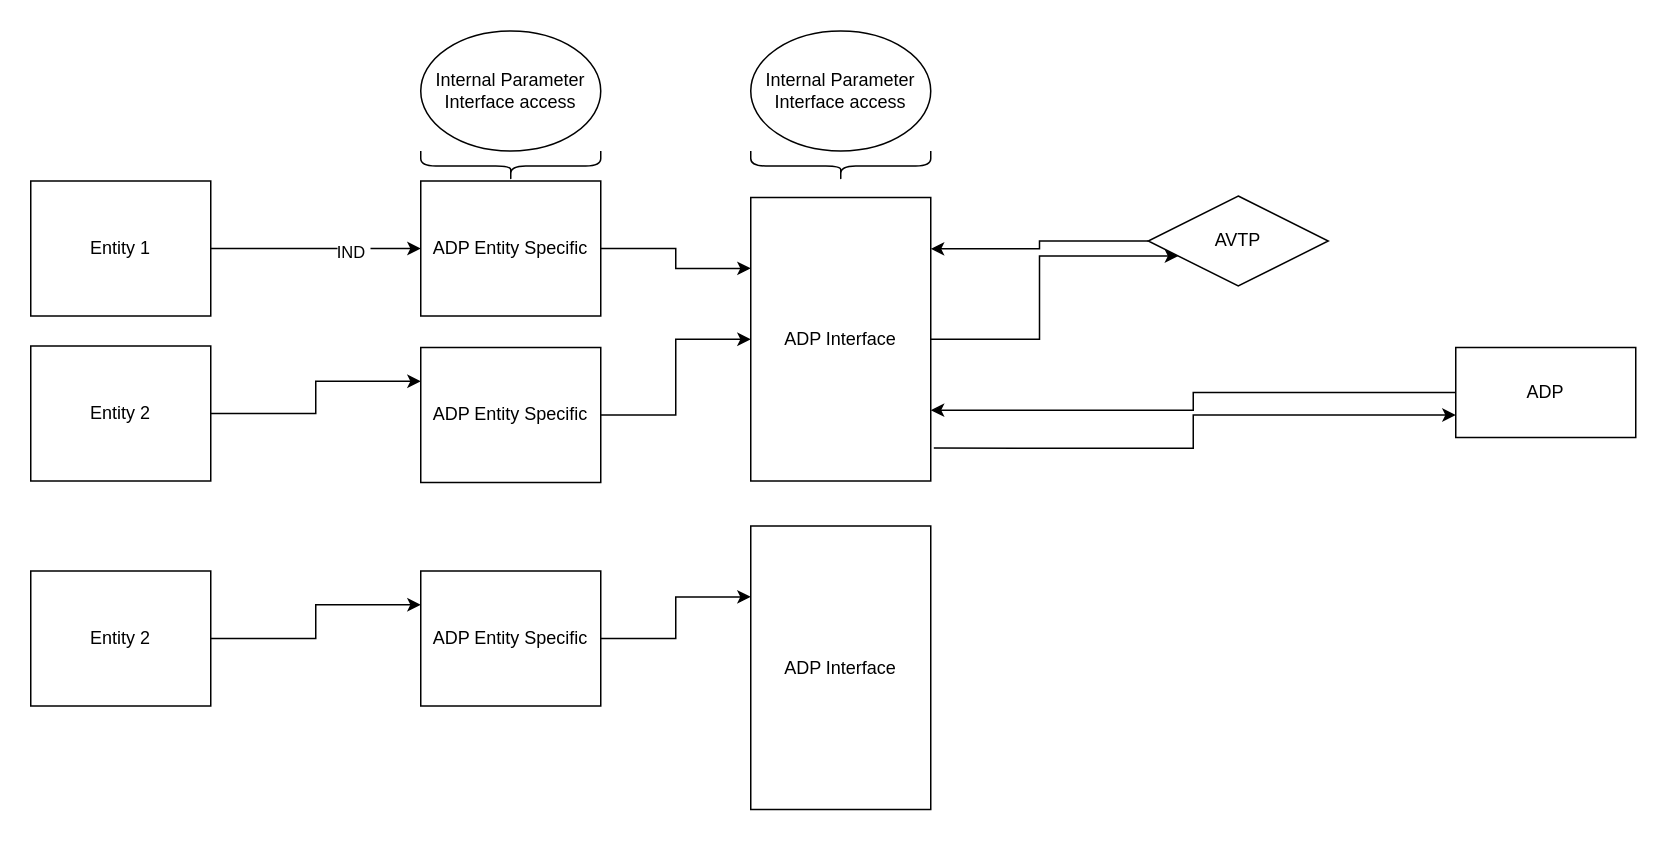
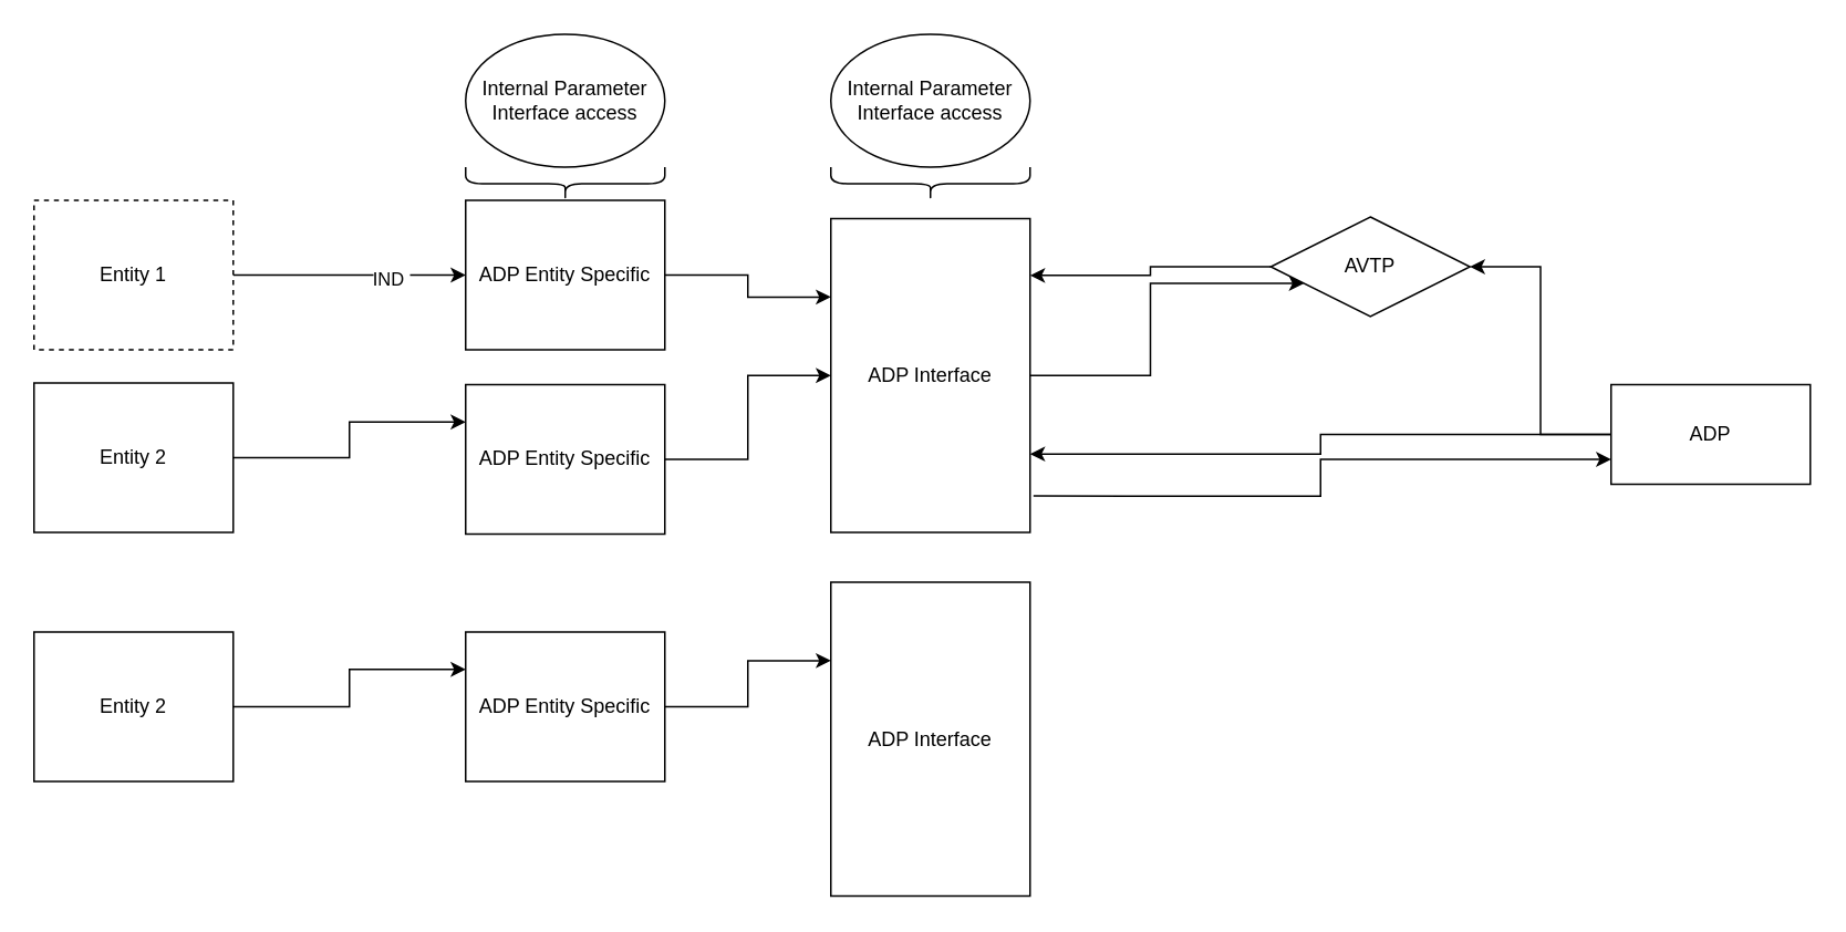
- <mxCell id="7" value="Entity 1" style="rounded=0;whiteSpace=wrap;html=1;" vertex="1" parent="1"><mxGeometry x="20" y="120" width="120" height="90" as="geometry" /></mxCell>
+ <mxCell id="7" value="Entity 1" style="rounded=0;whiteSpace=wrap;html=1;dashed=1;" vertex="1" parent="1"><mxGeometry x="20" y="120" width="120" height="90" as="geometry" /></mxCell>
+ <mxCell id="12" style="edgeStyle=orthogonalEdgeStyle;rounded=0;orthogonalLoop=1;jettySize=auto;html=1;entryX=1;entryY=0.5;entryDx=0;entryDy=0;" edge="1" parent="1" source="13" target="4"><mxGeometry relative="1" as="geometry" /></mxCell>
